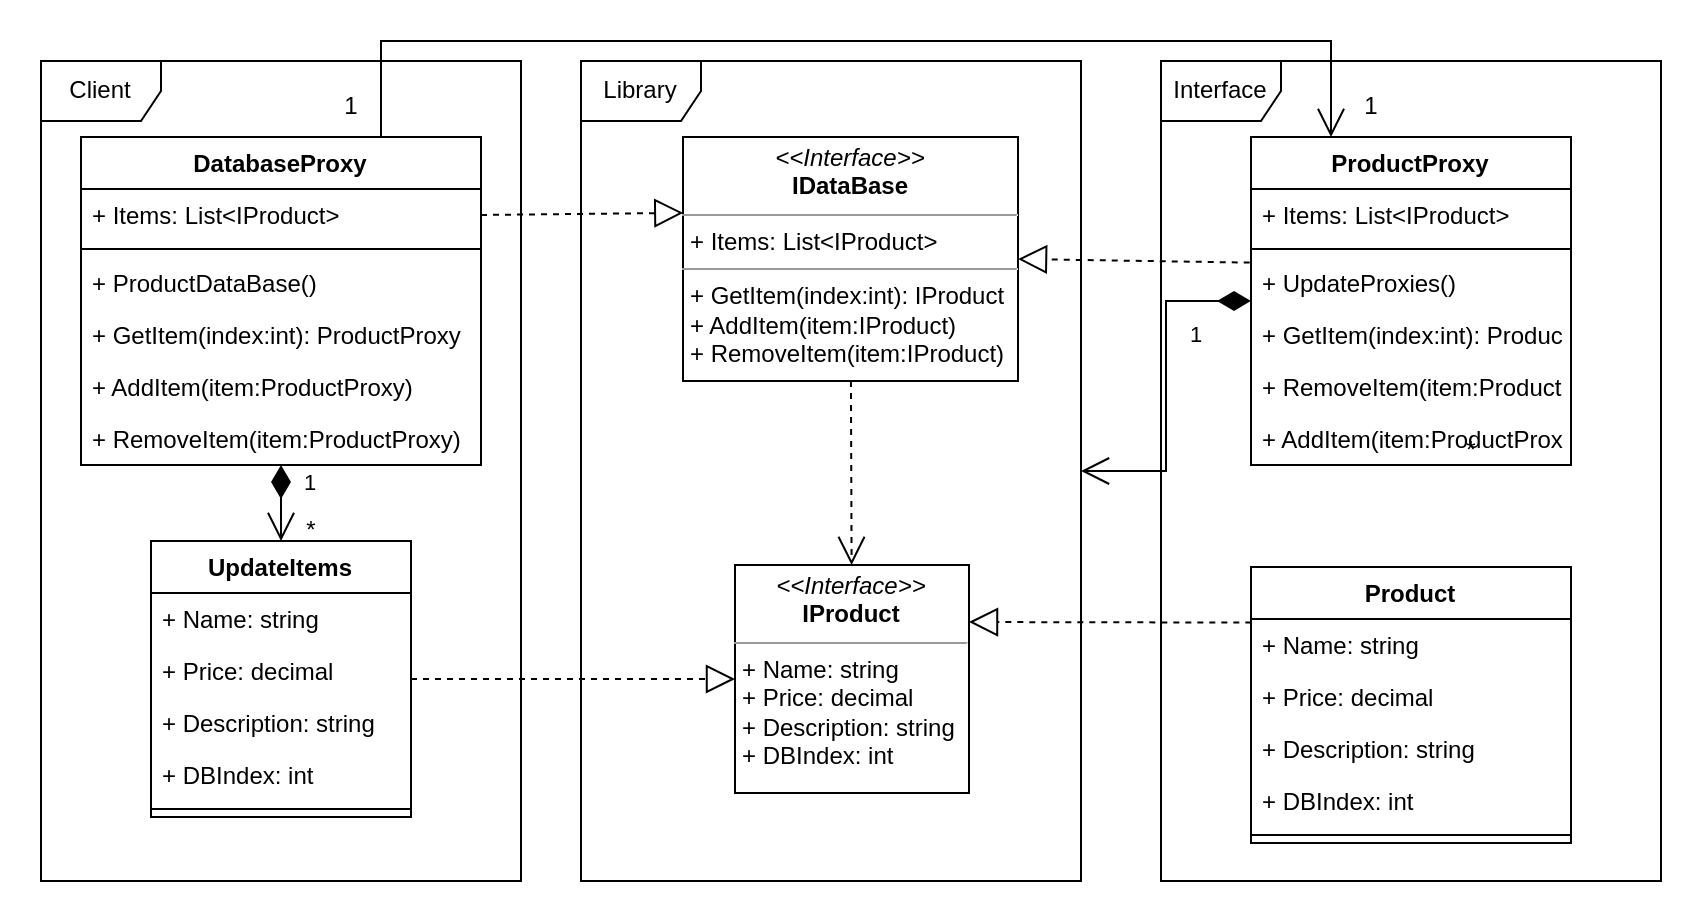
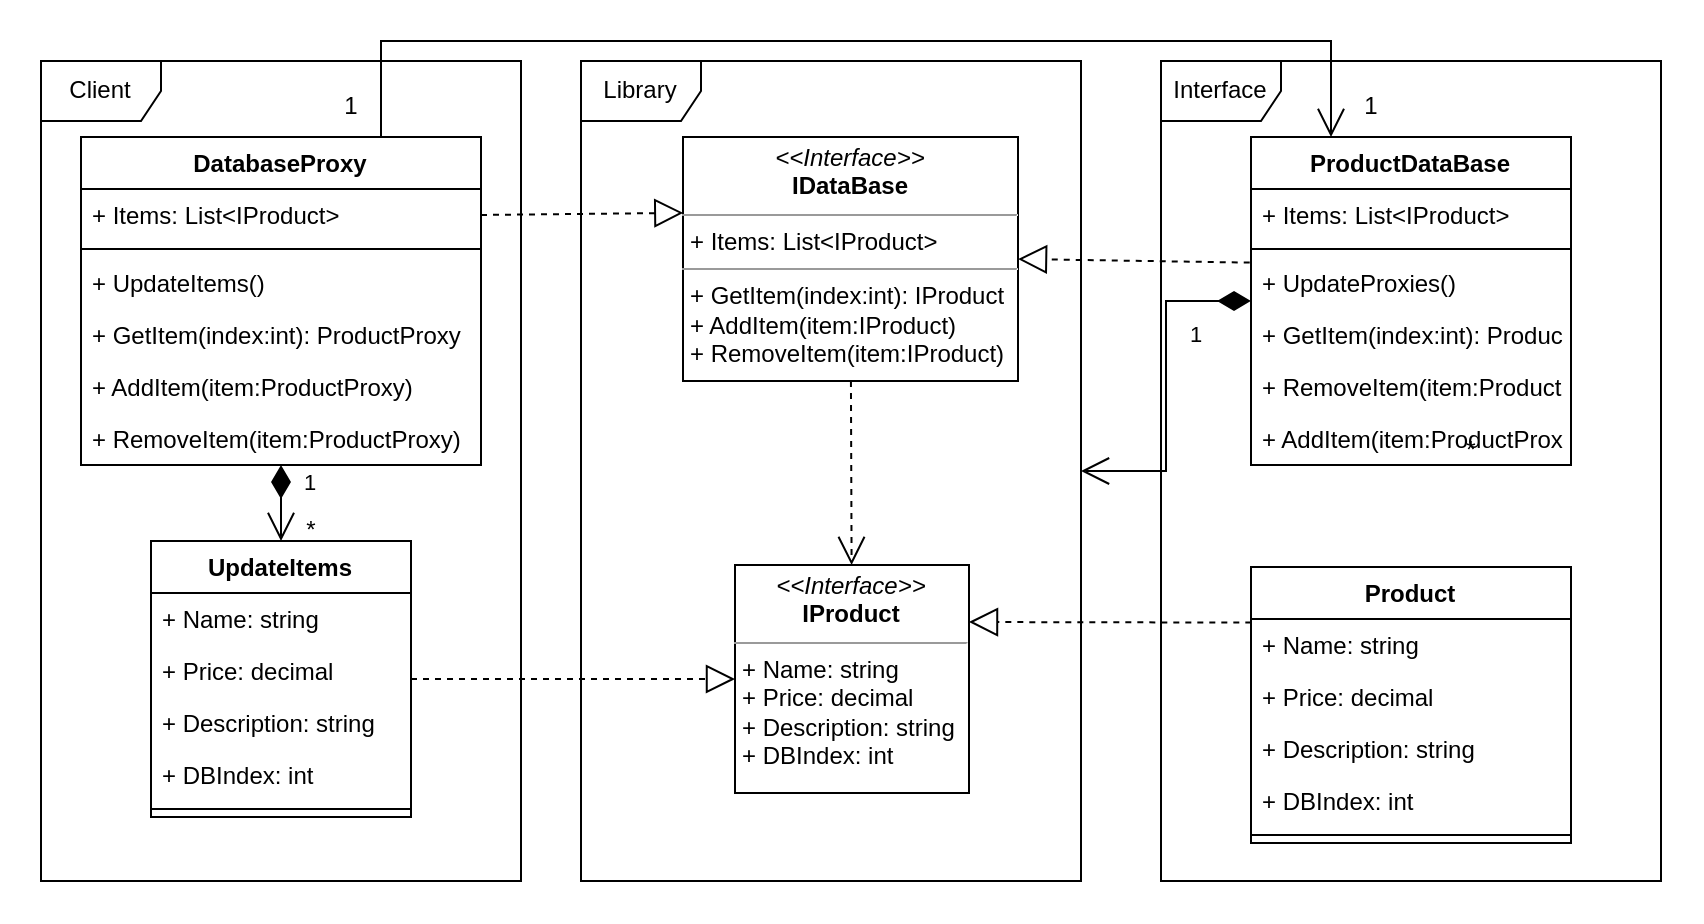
- <mxCell id="13" value="ProductProxy" style="swimlane;fontStyle=1;align=center;verticalAlign=top;childLayout=stackLayout;horizontal=1;startSize=26;horizontalStack=0;resizeParent=1;resizeParentMax=0;resizeLast=0;collapsible=1;marginBottom=0;" parent="1" vertex="1"><mxGeometry x="625" y="68" width="160" height="164" as="geometry" /></mxCell>
+ <mxCell id="13" value="ProductDataBase" style="swimlane;fontStyle=1;align=center;verticalAlign=top;childLayout=stackLayout;horizontal=1;startSize=26;horizontalStack=0;resizeParent=1;resizeParentMax=0;resizeLast=0;collapsible=1;marginBottom=0;" parent="1" vertex="1"><mxGeometry x="625" y="68" width="160" height="164" as="geometry" /></mxCell>
- <mxCell id="9" value="+ ProductDataBase()" style="text;strokeColor=none;fillColor=none;align=left;verticalAlign=top;spacingLeft=4;spacingRight=4;overflow=hidden;rotatable=0;points=[[0,0.5],[1,0.5]];portConstraint=eastwest;" parent="6" vertex="1"><mxGeometry y="60" width="200" height="26" as="geometry" /></mxCell>
+ <mxCell id="9" value="+ UpdateItems()" style="text;strokeColor=none;fillColor=none;align=left;verticalAlign=top;spacingLeft=4;spacingRight=4;overflow=hidden;rotatable=0;points=[[0,0.5],[1,0.5]];portConstraint=eastwest;" parent="6" vertex="1"><mxGeometry y="60" width="200" height="26" as="geometry" /></mxCell>
